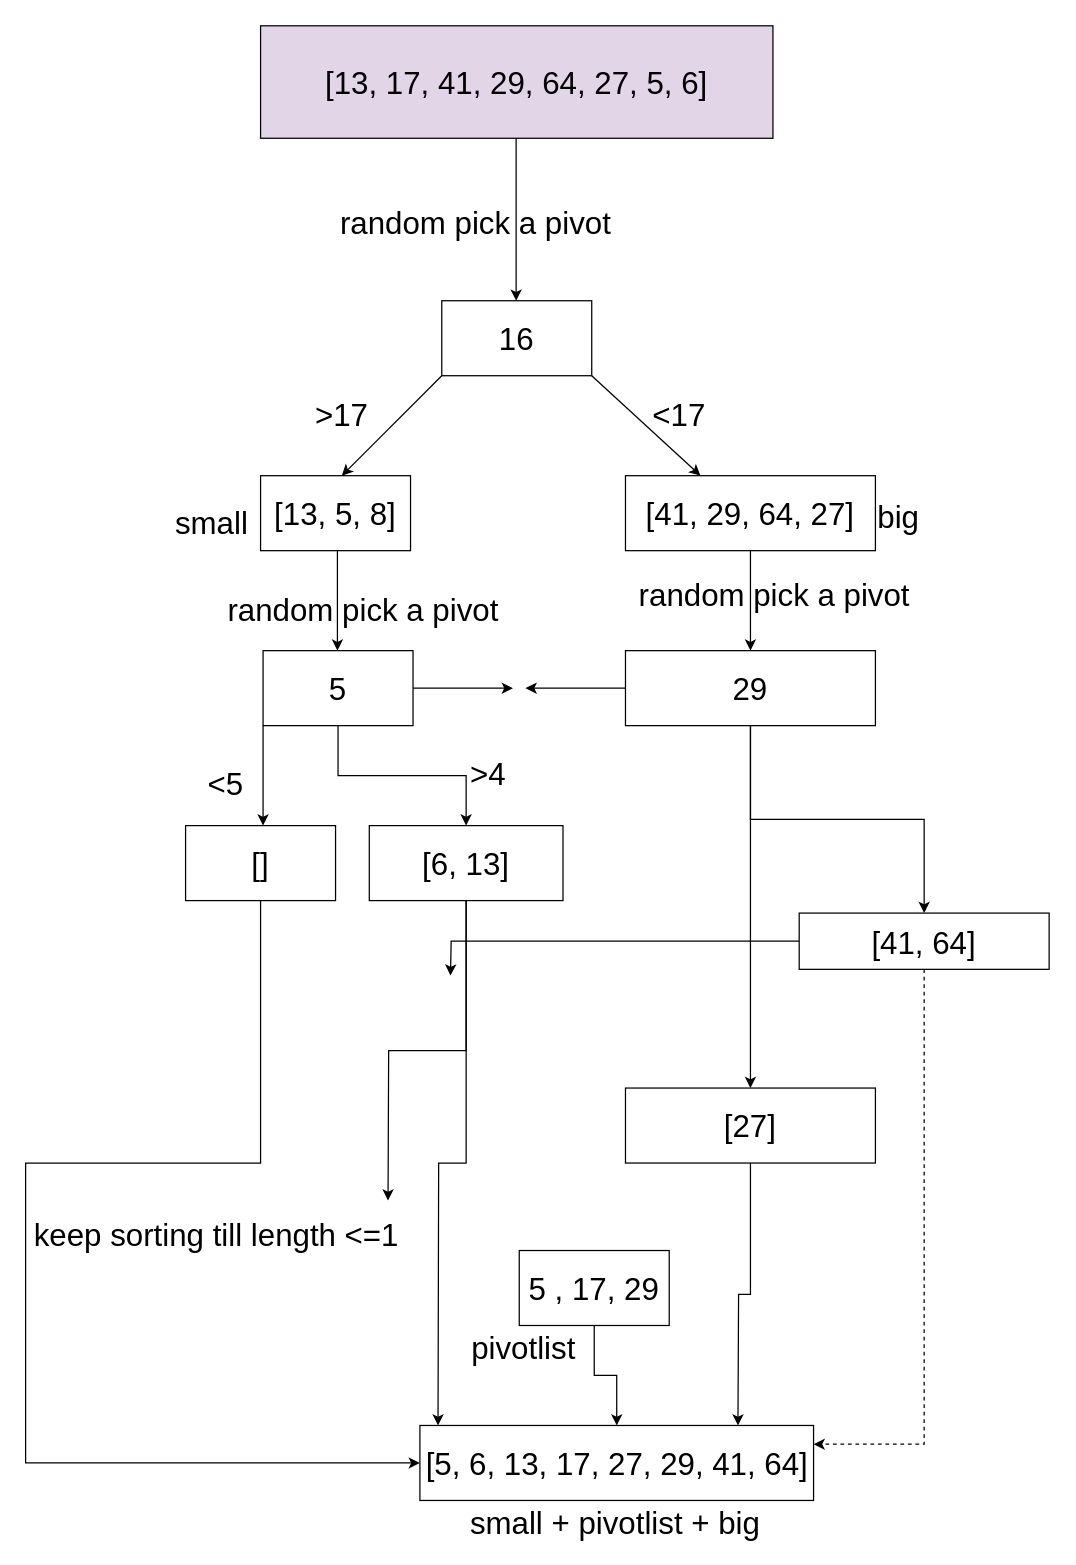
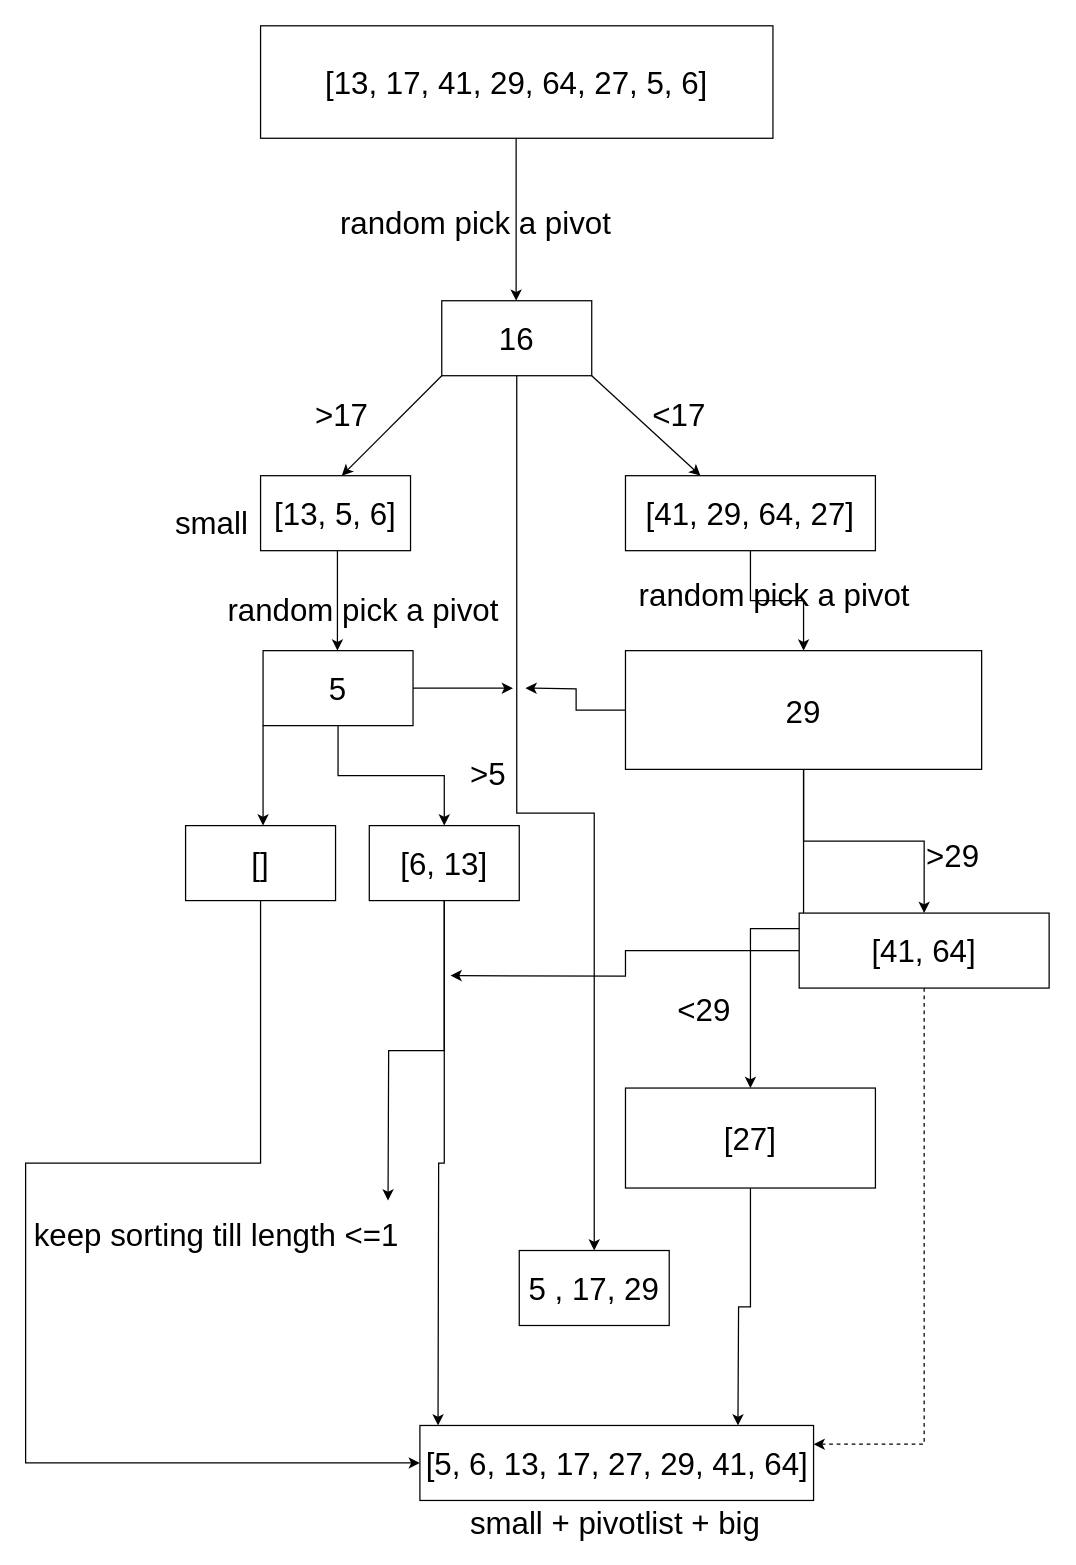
- <mxCell id="2" value="[13, 17, 41, 29, 64, 27, 5, 6]" style="rounded=0;whiteSpace=wrap;html=1;fontSize=25;fillColor=#e1d5e7;" vertex="1" parent="1"><mxGeometry x="208" y="20" width="410" height="90" as="geometry" /></mxCell>
+ <mxCell id="2" value="[13, 17, 41, 29, 64, 27, 5, 6]" style="rounded=0;whiteSpace=wrap;html=1;fontSize=25;" vertex="1" parent="1"><mxGeometry x="208" y="20" width="410" height="90" as="geometry" /></mxCell>
- <mxCell id="14" value="[13, 5, 8]" style="rounded=0;whiteSpace=wrap;html=1;fontSize=25;" vertex="1" parent="1"><mxGeometry x="208" y="380" width="120" height="60" as="geometry" /></mxCell>
+ <mxCell id="14" value="[13, 5, 6]" style="rounded=0;whiteSpace=wrap;html=1;fontSize=25;" vertex="1" parent="1"><mxGeometry x="208" y="380" width="120" height="60" as="geometry" /></mxCell>
- <mxCell id="45" value="big&lt;br&gt;" style="text;html=1;resizable=0;points=[];autosize=1;align=left;verticalAlign=top;spacingTop=-4;fontSize=25;" vertex="1" parent="1"><mxGeometry x="700" y="395" width="50" height="30" as="geometry" /></mxCell>
- <mxCell id="20" value="29" style="rounded=0;whiteSpace=wrap;html=1;fontSize=25;" vertex="1" parent="1"><mxGeometry x="500" y="520" width="200" height="60" as="geometry" /></mxCell>
+ <mxCell id="20" value="29" style="rounded=0;whiteSpace=wrap;html=1;fontSize=25;" vertex="1" parent="1"><mxGeometry x="500" y="520" width="285" height="95" as="geometry" /></mxCell>
- <mxCell id="37" value="&amp;gt;4" style="text;html=1;resizable=0;points=[];autosize=1;align=left;verticalAlign=top;spacingTop=-4;fontSize=25;" vertex="1" parent="1"><mxGeometry x="374" y="601" width="40" height="30" as="geometry" /></mxCell>
+ <mxCell id="37" value="&amp;gt;5" style="text;html=1;resizable=0;points=[];autosize=1;align=left;verticalAlign=top;spacingTop=-4;fontSize=25;" vertex="1" parent="1"><mxGeometry x="374" y="601" width="40" height="30" as="geometry" /></mxCell>
- <mxCell id="38" value="&amp;lt;5" style="text;html=1;resizable=0;points=[];autosize=1;align=left;verticalAlign=top;spacingTop=-4;fontSize=25;" vertex="1" parent="1"><mxGeometry x="164" y="609" width="40" height="30" as="geometry" /></mxCell>
+ <mxCell id="5" value="" style="edgeStyle=orthogonalEdgeStyle;rounded=0;orthogonalLoop=1;jettySize=auto;html=1;fontSize=25;" edge="1" parent="1" source="6" target="8"><mxGeometry relative="1" as="geometry" /></mxCell>
+ <mxCell id="41" value="&amp;gt;29" style="text;html=1;resizable=0;points=[];autosize=1;align=left;verticalAlign=top;spacingTop=-4;fontSize=25;" vertex="1" parent="1"><mxGeometry x="739" y="667" width="60" height="30" as="geometry" /></mxCell>
- <mxCell id="33" value="[6, 13]" style="rounded=0;whiteSpace=wrap;html=1;fontSize=25;" vertex="1" parent="1"><mxGeometry x="295" y="660" width="155" height="60" as="geometry" /></mxCell>
+ <mxCell id="33" value="[6, 13]" style="rounded=0;whiteSpace=wrap;html=1;fontSize=25;" vertex="1" parent="1"><mxGeometry x="295" y="660" width="120" height="60" as="geometry" /></mxCell>
- <mxCell id="25" value="[41, 64]" style="rounded=0;whiteSpace=wrap;html=1;fontSize=25;" vertex="1" parent="1"><mxGeometry x="639" y="730" width="200" height="45" as="geometry" /></mxCell>
+ <mxCell id="25" value="[41, 64]" style="rounded=0;whiteSpace=wrap;html=1;fontSize=25;" vertex="1" parent="1"><mxGeometry x="639" y="730" width="200" height="60" as="geometry" /></mxCell>
+ <mxCell id="40" value="&amp;lt;29" style="text;html=1;resizable=0;points=[];autosize=1;align=left;verticalAlign=top;spacingTop=-4;fontSize=25;" vertex="1" parent="1"><mxGeometry x="540" y="790" width="60" height="30" as="geometry" /></mxCell>
- <mxCell id="22" value="[27]" style="rounded=0;whiteSpace=wrap;html=1;fontSize=25;" vertex="1" parent="1"><mxGeometry x="500" y="870" width="200" height="60" as="geometry" /></mxCell>
+ <mxCell id="22" value="[27]" style="rounded=0;whiteSpace=wrap;html=1;fontSize=25;" vertex="1" parent="1"><mxGeometry x="500" y="870" width="200" height="80" as="geometry" /></mxCell>
- <mxCell id="43" value="pivotlist&lt;br&gt;" style="text;html=1;resizable=0;points=[];autosize=1;align=left;verticalAlign=top;spacingTop=-4;fontSize=25;" vertex="1" parent="1"><mxGeometry x="375" y="1060" width="100" height="30" as="geometry" /></mxCell>
- <mxCell id="7" value="" style="edgeStyle=orthogonalEdgeStyle;rounded=0;orthogonalLoop=1;jettySize=auto;html=1;fontSize=25;" edge="1" parent="1" source="8" target="9"><mxGeometry relative="1" as="geometry" /></mxCell>
